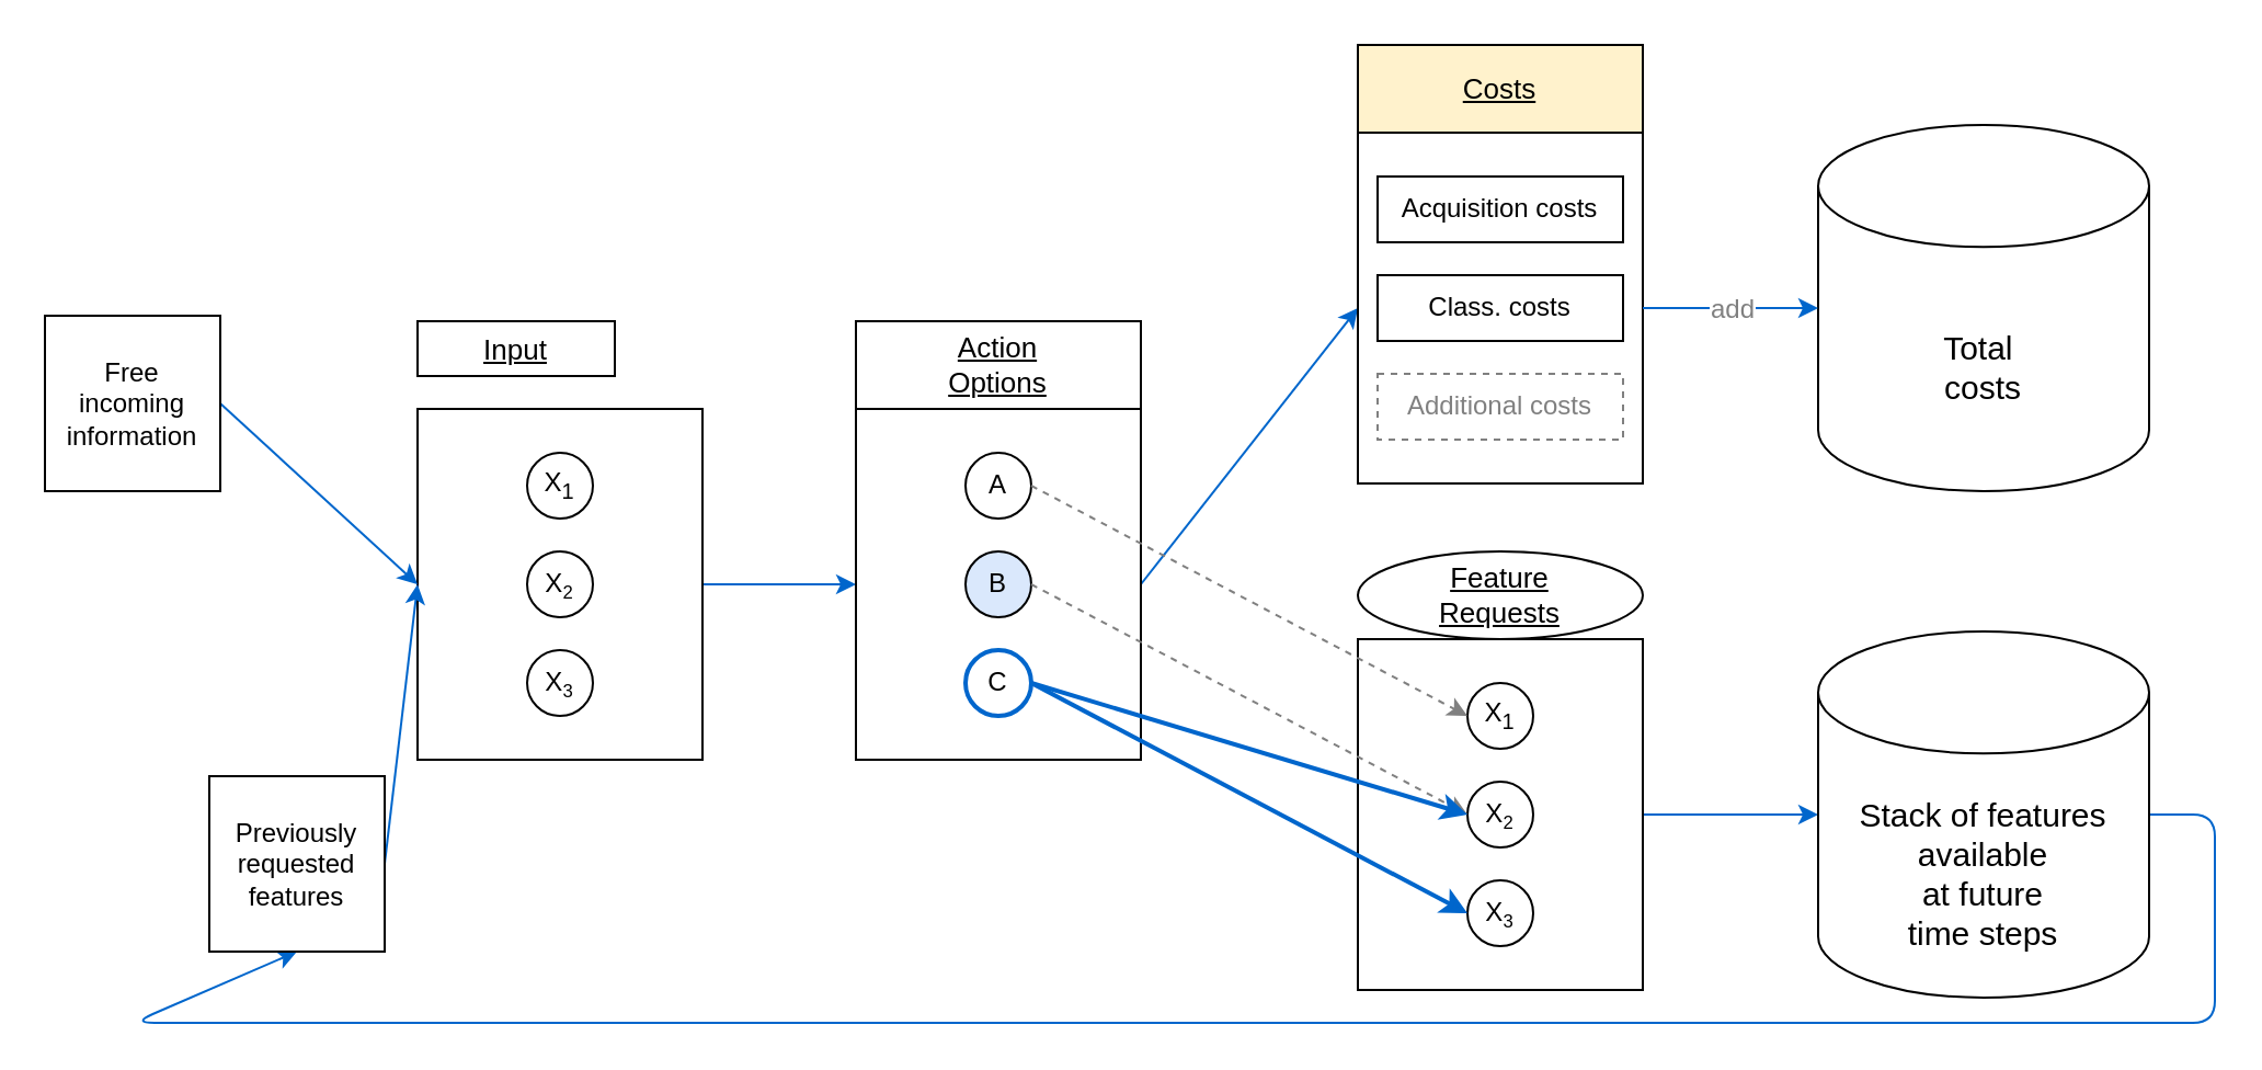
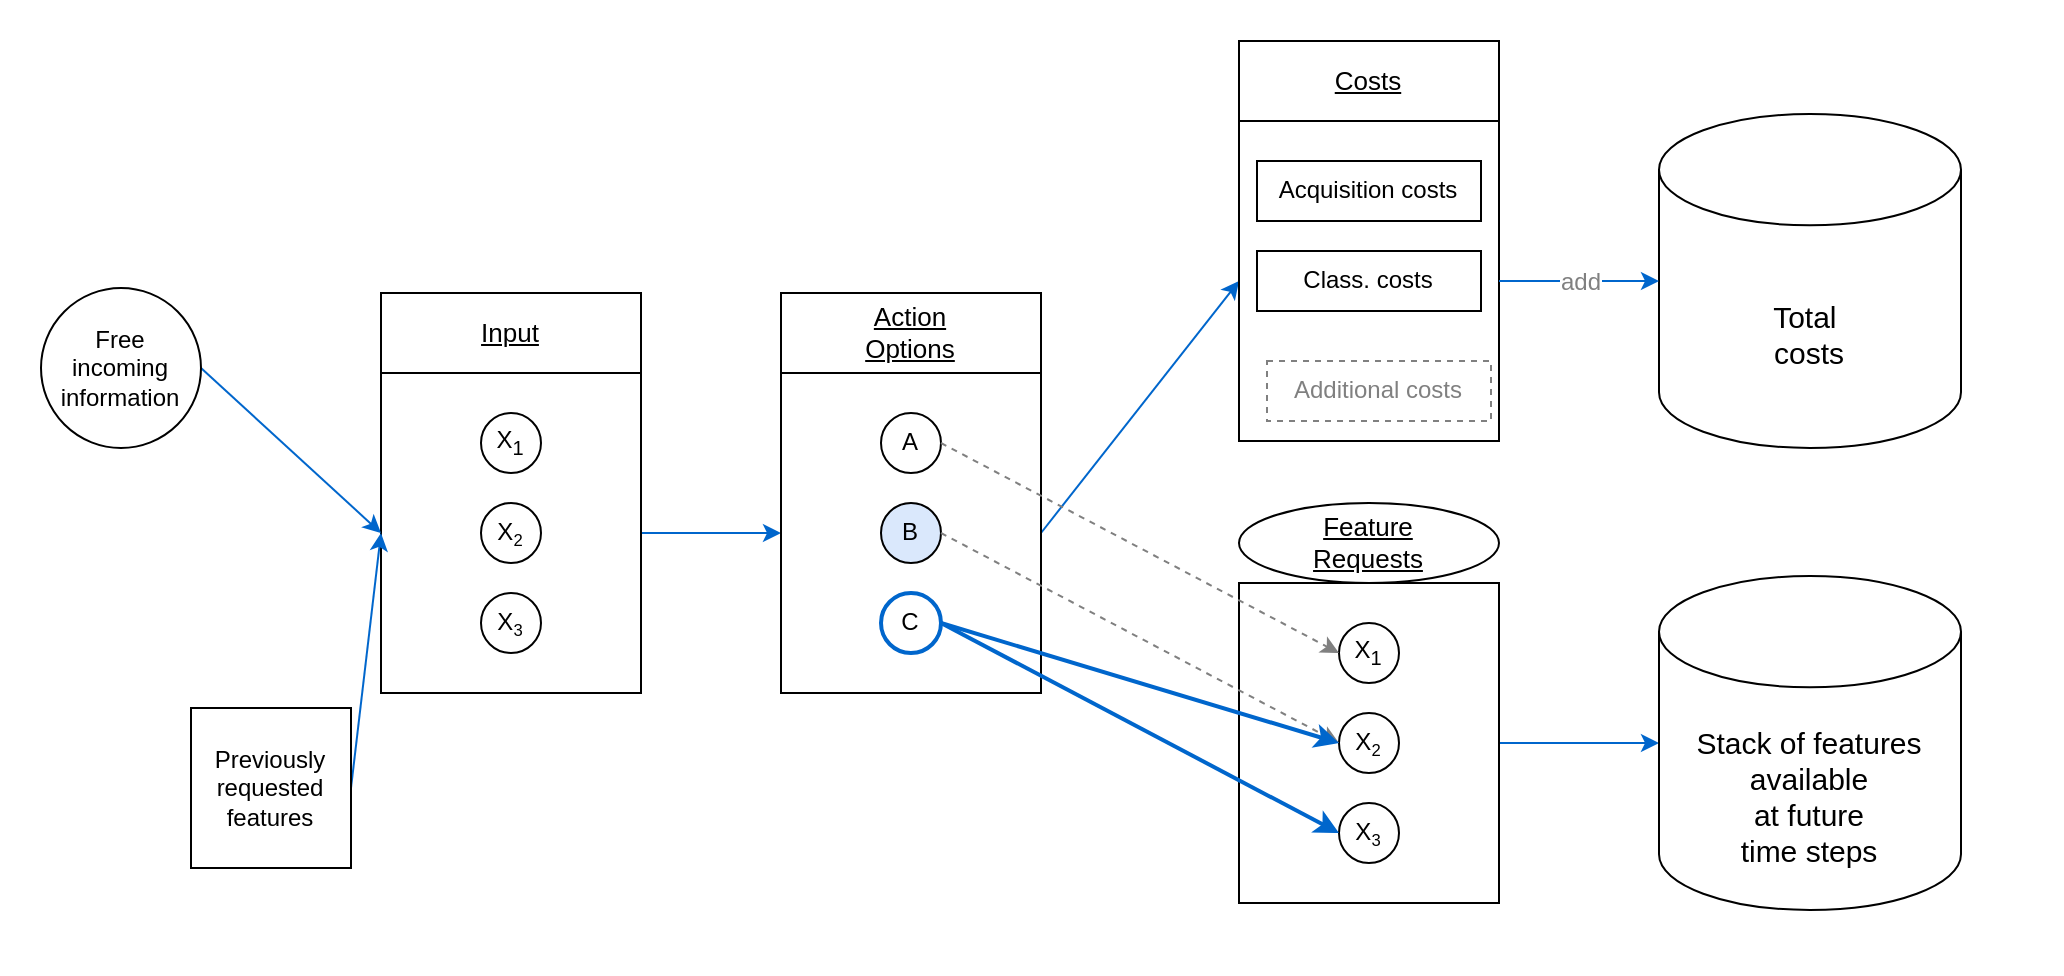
- <mxCell id="18" value="Costs" style="rounded=0;whiteSpace=wrap;html=1;strokeColor=default;fontStyle=4;fontSize=13;fillColor=#fff2cc;" parent="1" vertex="1"><mxGeometry x="619" y="20" width="130" height="40" as="geometry" /></mxCell>
+ <mxCell id="18" value="Costs" style="rounded=0;whiteSpace=wrap;html=1;strokeColor=default;fontStyle=4;fontSize=13;" parent="1" vertex="1"><mxGeometry x="619" y="20" width="130" height="40" as="geometry" /></mxCell>
- <mxCell id="7" value="Input" style="rounded=0;whiteSpace=wrap;html=1;strokeColor=default;fontStyle=4;fontSize=13;" parent="1" vertex="1"><mxGeometry x="190" y="146" width="90" height="25" as="geometry" /></mxCell>
+ <mxCell id="7" value="Input" style="rounded=0;whiteSpace=wrap;html=1;strokeColor=default;fontStyle=4;fontSize=13;" parent="1" vertex="1"><mxGeometry x="190" y="146" width="130" height="40" as="geometry" /></mxCell>
- <mxCell id="25" value="Free&lt;br&gt;incoming&lt;br&gt;information" style="whiteSpace=wrap;html=1;aspect=fixed;strokeColor=#000000;strokeWidth=1;fontSize=12;fontColor=#000000;" parent="1" vertex="1"><mxGeometry x="20" y="143.5" width="80" height="80" as="geometry" /></mxCell>
+ <mxCell id="25" value="Free&lt;br&gt;incoming&lt;br&gt;information" style="ellipse;whiteSpace=wrap;html=1;aspect=fixed;strokeColor=#000000;strokeWidth=1;fontSize=12;fontColor=#000000;" parent="1" vertex="1"><mxGeometry x="20" y="143.5" width="80" height="80" as="geometry" /></mxCell>
- <mxCell id="35" value="Additional costs" style="rounded=0;whiteSpace=wrap;html=1;strokeColor=#808080;fontSize=12;dashed=1;fontColor=#808080;" vertex="1" parent="1"><mxGeometry x="628" y="170" width="112" height="30" as="geometry" /></mxCell>
+ <mxCell id="35" value="Additional costs" style="rounded=0;whiteSpace=wrap;html=1;strokeColor=#808080;fontSize=12;dashed=1;fontColor=#808080;" vertex="1" parent="1"><mxGeometry x="633" y="180" width="112" height="30" as="geometry" /></mxCell>
- <mxCell id="19" style="edgeStyle=none;html=1;exitX=1;exitY=0.5;exitDx=0;exitDy=0;exitPerimeter=0;entryX=0.5;entryY=1;entryDx=0;entryDy=0;fontSize=12;fontColor=#000000;strokeColor=#0066CC;" parent="1" source="20" target="27" edge="1"><mxGeometry relative="1" as="geometry"><Array as="points"><mxPoint x="1010" y="371" /><mxPoint x="1010" y="466" /><mxPoint x="60" y="466" /></Array></mxGeometry></mxCell>
